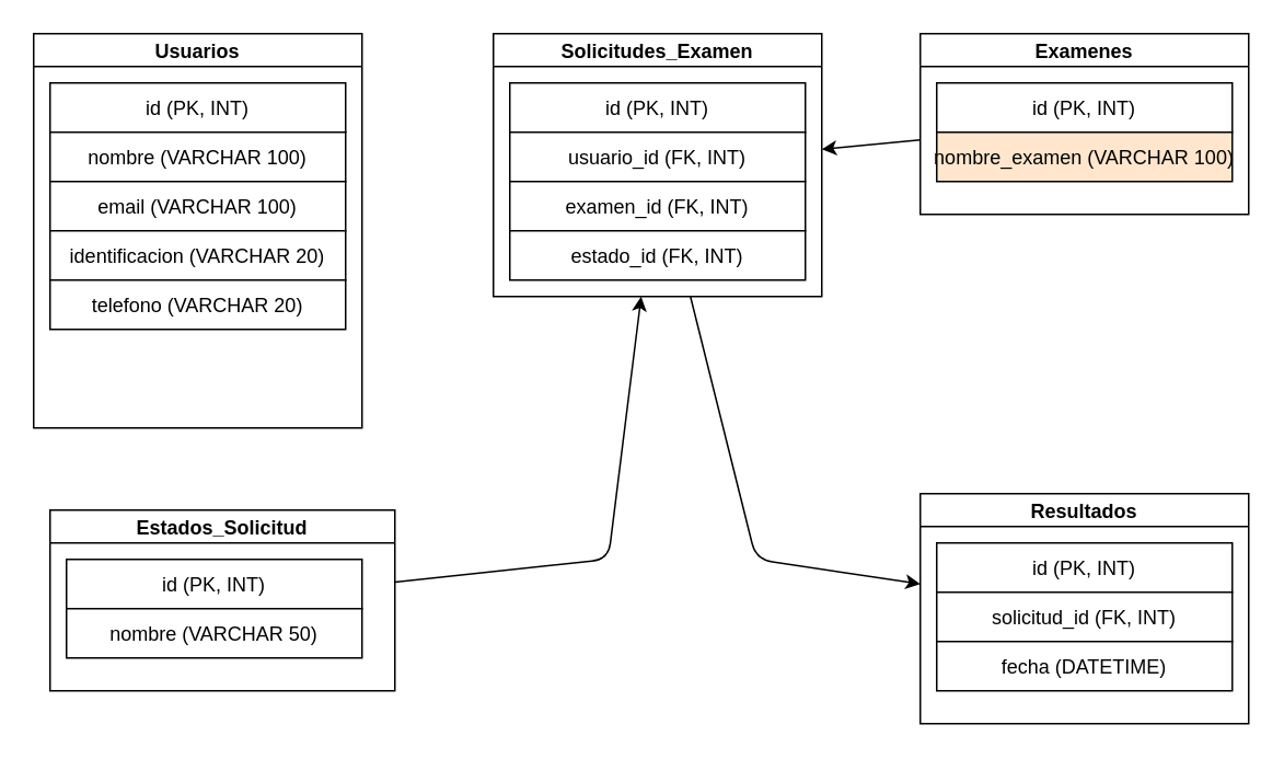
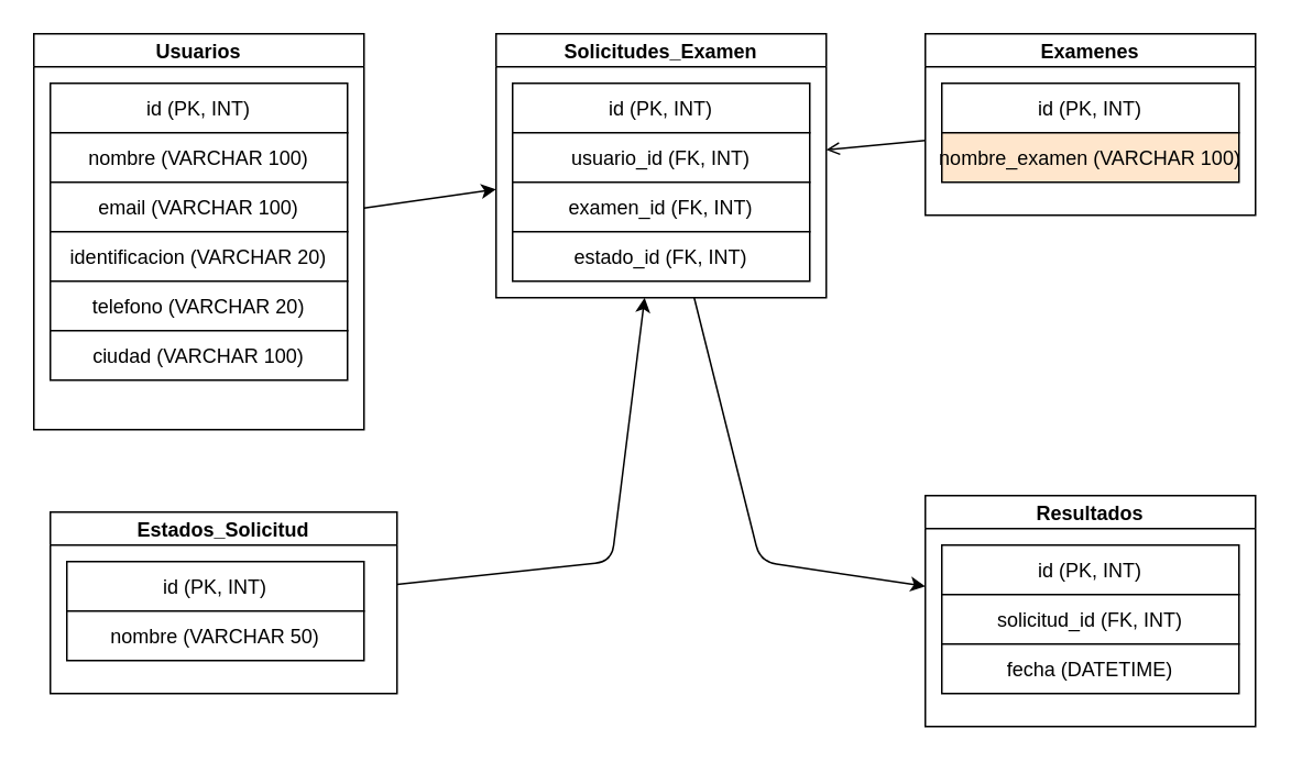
- <mxCell id="25" edge="1" parent="1" source="14" target="9"><mxGeometry relative="1" as="geometry" /></mxCell>
+ <mxCell id="25" edge="1" parent="1" source="14" target="9" style="endArrow=open;"><mxGeometry relative="1" as="geometry" /></mxCell>
+ <mxCell id="24" edge="1" parent="1" source="2" target="9"><mxGeometry relative="1" as="geometry" /></mxCell>
+ <mxCell id="8" value="ciudad (VARCHAR 100)" vertex="1" parent="2"><mxGeometry x="10" y="180" width="180" height="30" as="geometry" /></mxCell>
